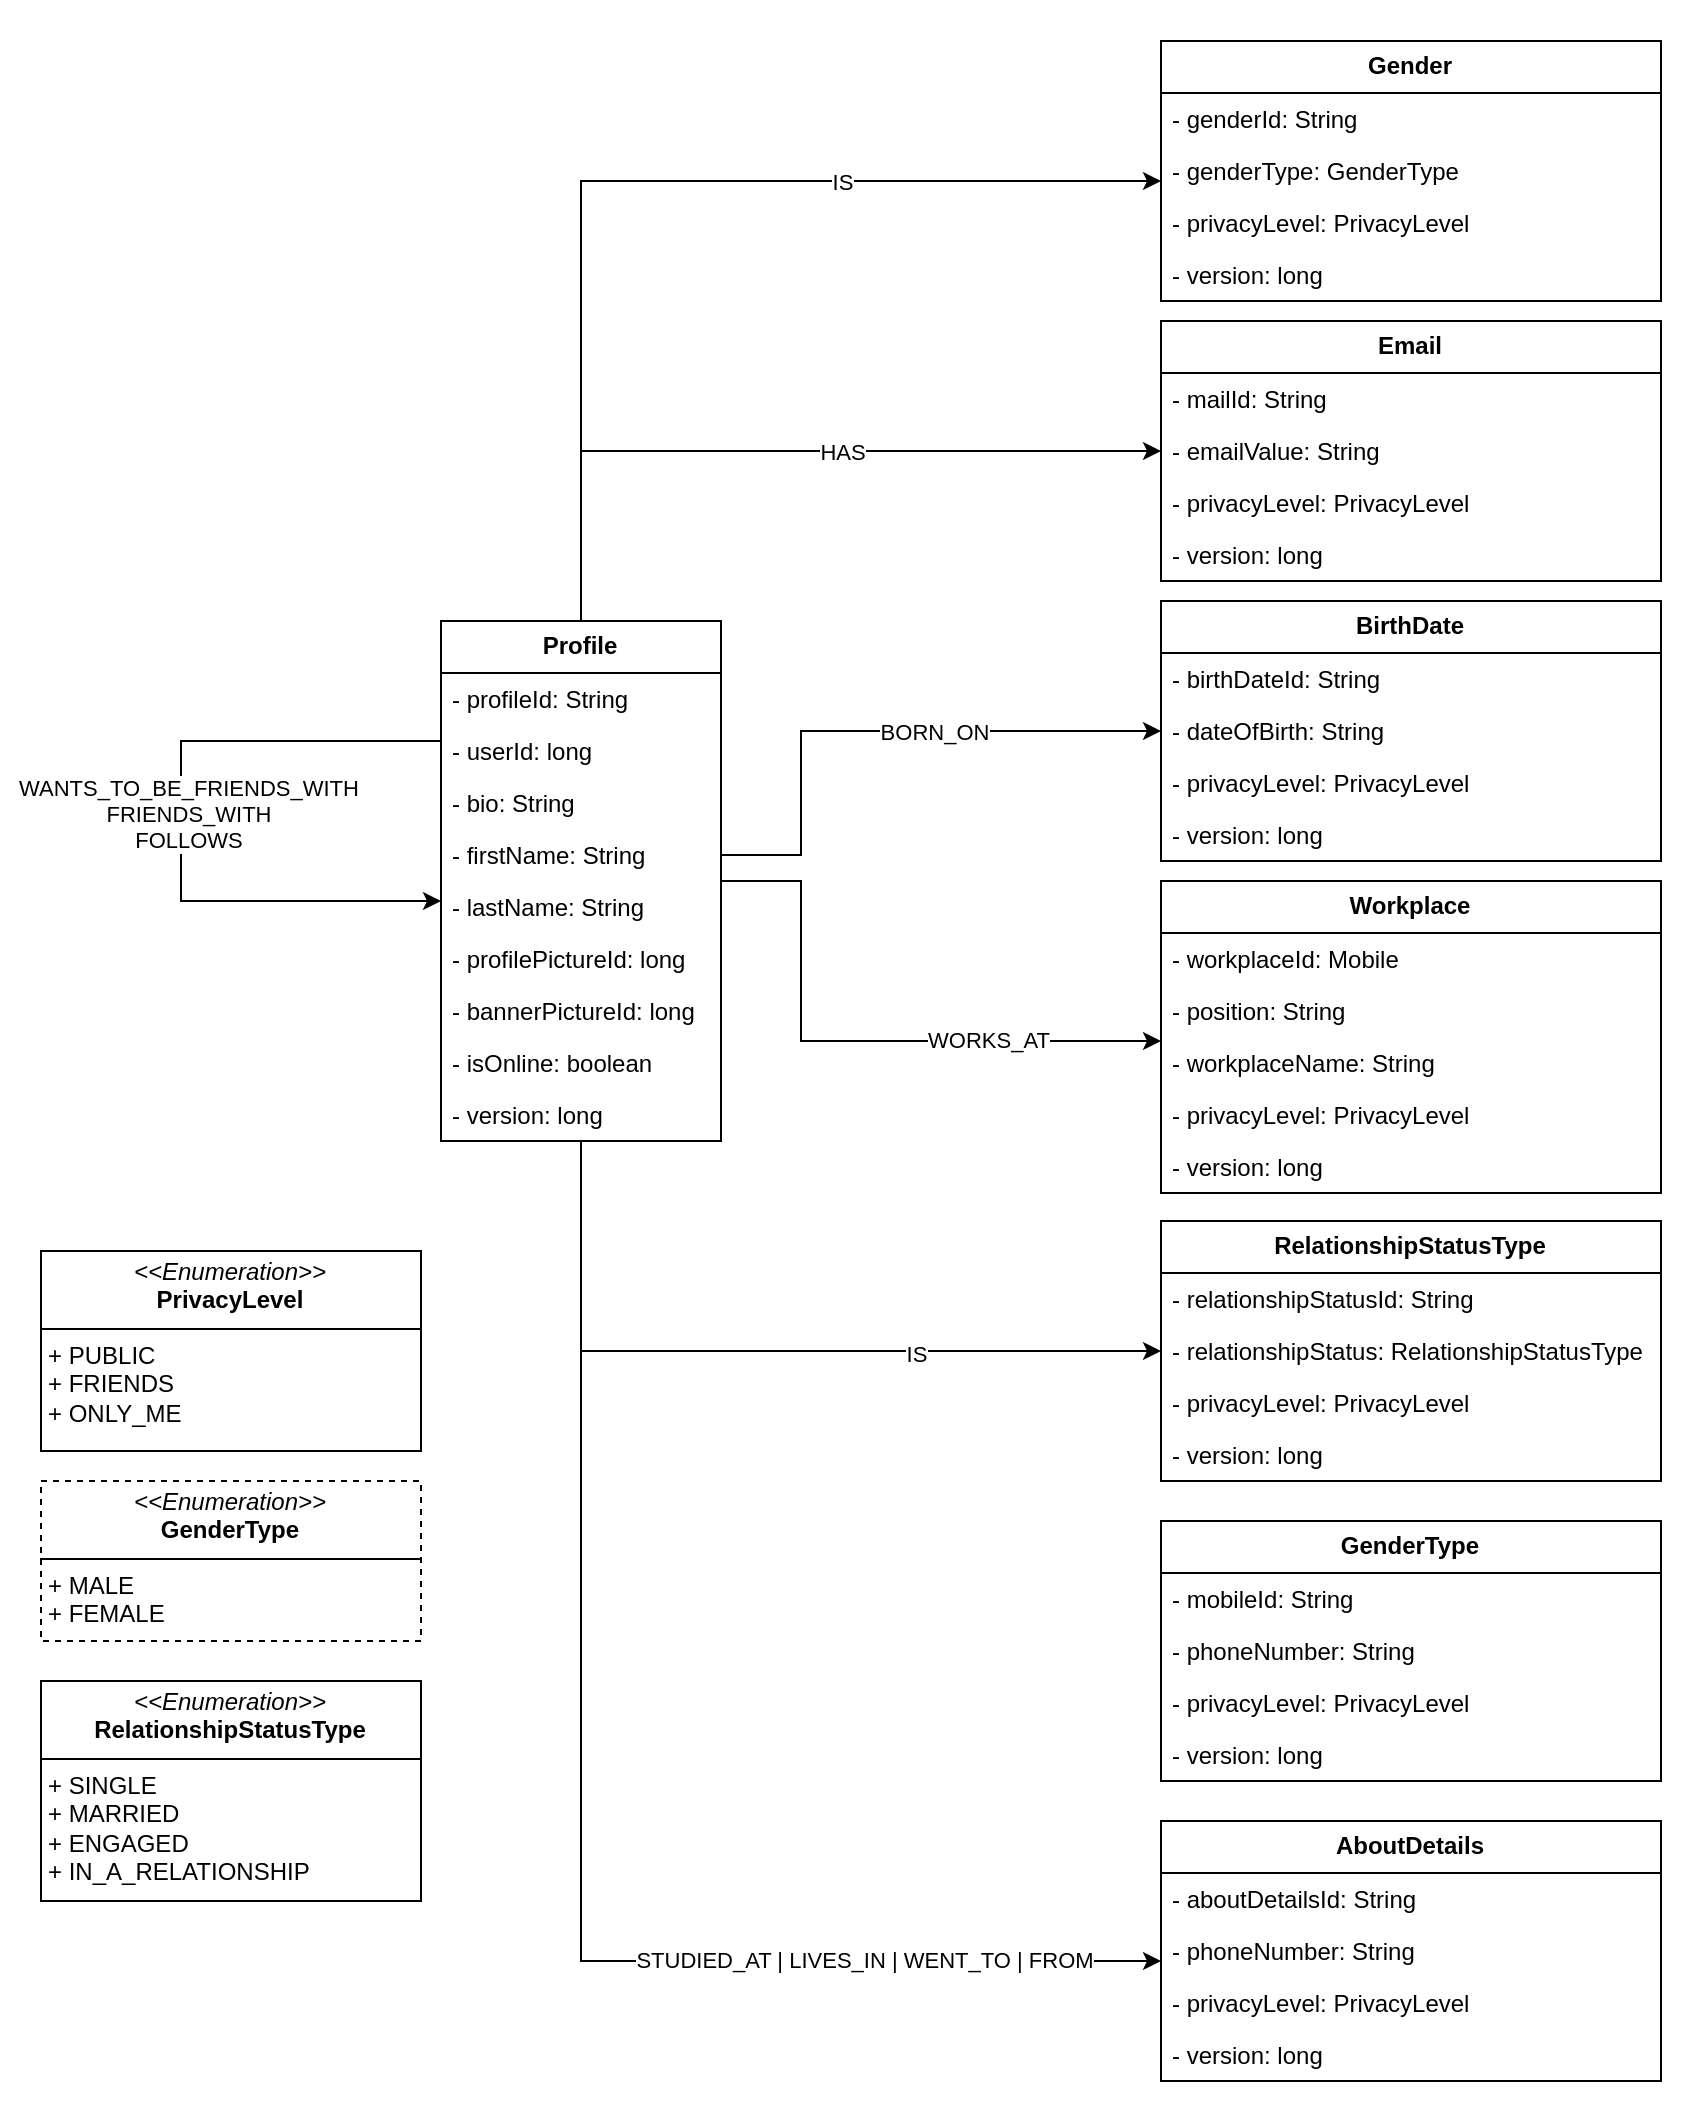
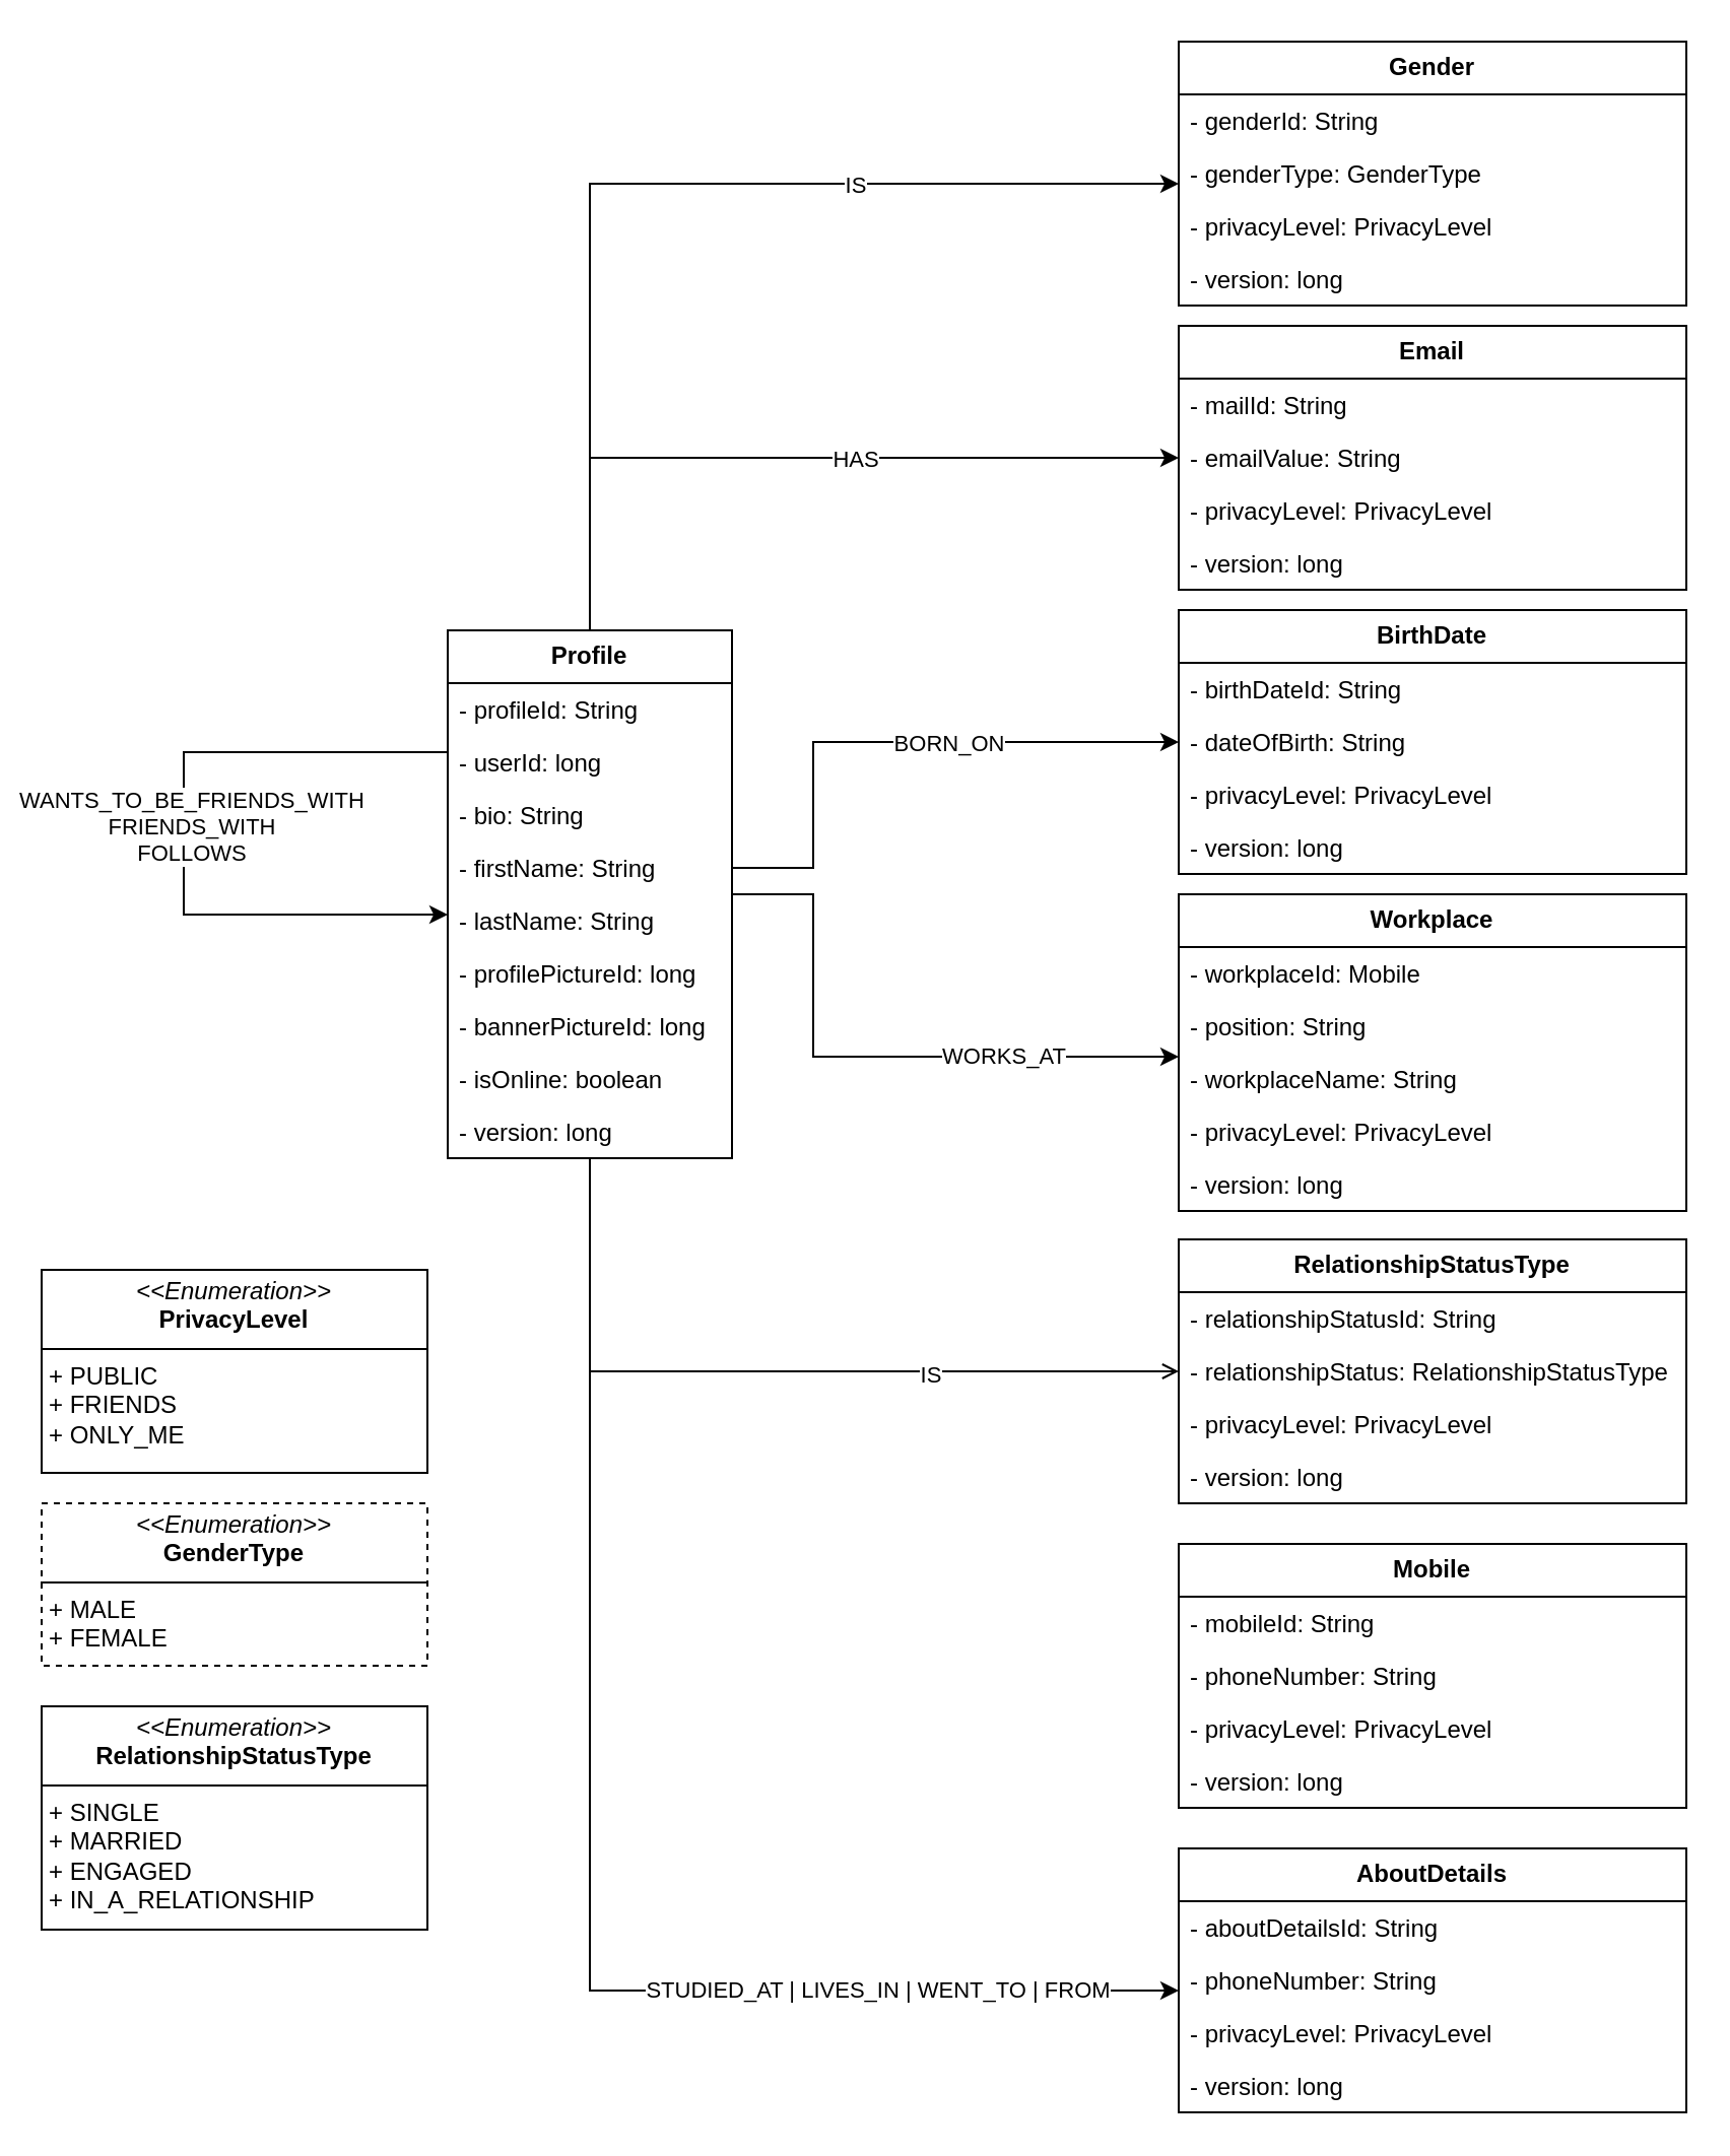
- <mxCell id="6" style="edgeStyle=orthogonalEdgeStyle;rounded=0;orthogonalLoop=1;jettySize=auto;html=1;" edge="1" parent="1" source="12" target="40"><mxGeometry relative="1" as="geometry"><Array as="points"><mxPoint x="290" y="675" /></Array></mxGeometry></mxCell>
+ <mxCell id="6" style="edgeStyle=orthogonalEdgeStyle;rounded=0;orthogonalLoop=1;jettySize=auto;html=1;endArrow=open;" edge="1" parent="1" source="12" target="40"><mxGeometry relative="1" as="geometry"><Array as="points"><mxPoint x="290" y="675" /></Array></mxGeometry></mxCell>
- <mxCell id="50" value="&lt;b&gt;GenderType&lt;/b&gt;" style="swimlane;fontStyle=0;childLayout=stackLayout;horizontal=1;startSize=26;fillColor=none;horizontalStack=0;resizeParent=1;resizeParentMax=0;resizeLast=0;collapsible=1;marginBottom=0;whiteSpace=wrap;html=1;" vertex="1" parent="1"><mxGeometry x="580" y="760" width="250" height="130" as="geometry" /></mxCell>
+ <mxCell id="50" value="&lt;b&gt;Mobile&lt;/b&gt;" style="swimlane;fontStyle=0;childLayout=stackLayout;horizontal=1;startSize=26;fillColor=none;horizontalStack=0;resizeParent=1;resizeParentMax=0;resizeLast=0;collapsible=1;marginBottom=0;whiteSpace=wrap;html=1;" vertex="1" parent="1"><mxGeometry x="580" y="760" width="250" height="130" as="geometry" /></mxCell>
